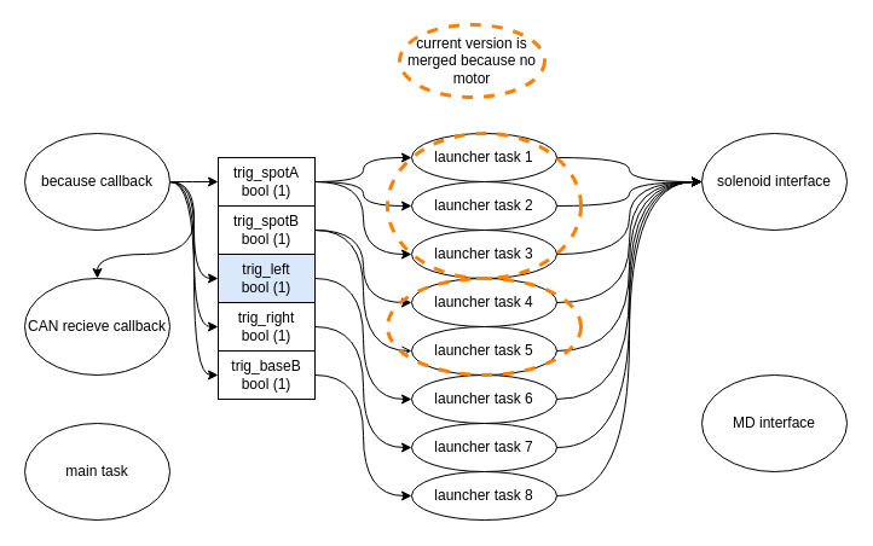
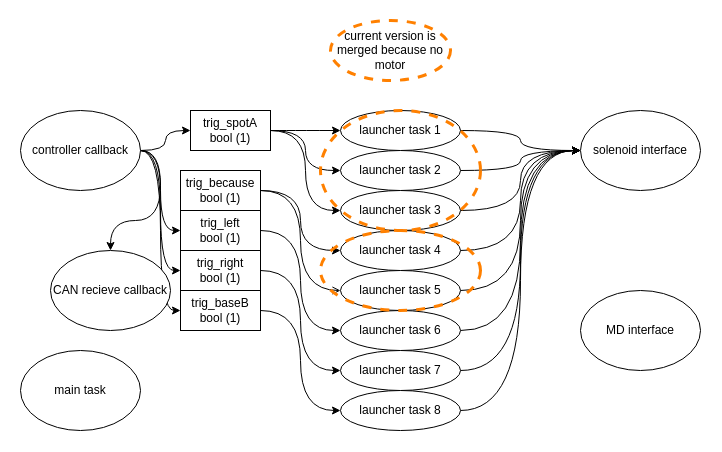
- <mxCell id="8" value="because callback" style="ellipse;whiteSpace=wrap;html=1;" vertex="1" parent="1"><mxGeometry x="20" y="110" width="120" height="80" as="geometry" /></mxCell>
+ <mxCell id="8" value="controller callback" style="ellipse;whiteSpace=wrap;html=1;" vertex="1" parent="1"><mxGeometry x="20" y="110" width="120" height="80" as="geometry" /></mxCell>
- <mxCell id="29" value="trig_spotA&lt;br&gt;bool (1)" style="rounded=0;whiteSpace=wrap;html=1;" vertex="1" parent="1"><mxGeometry x="180" y="130" width="80" height="40" as="geometry" /></mxCell>
+ <mxCell id="29" value="trig_spotA&lt;br&gt;bool (1)" style="rounded=0;whiteSpace=wrap;html=1;" vertex="1" parent="1"><mxGeometry x="190" y="110" width="80" height="40" as="geometry" /></mxCell>
- <mxCell id="32" value="trig_spotB&lt;br&gt;bool (1)" style="rounded=0;whiteSpace=wrap;html=1;" vertex="1" parent="1"><mxGeometry x="180" y="170" width="80" height="40" as="geometry" /></mxCell>
+ <mxCell id="32" value="trig_because&lt;br&gt;bool (1)" style="rounded=0;whiteSpace=wrap;html=1;" vertex="1" parent="1"><mxGeometry x="180" y="170" width="80" height="40" as="geometry" /></mxCell>
- <mxCell id="34" value="trig_left&lt;br&gt;bool (1)" style="rounded=0;whiteSpace=wrap;html=1;fillColor=#dae8fc;" vertex="1" parent="1"><mxGeometry x="180" y="210" width="80" height="40" as="geometry" /></mxCell>
+ <mxCell id="34" value="trig_left&lt;br&gt;bool (1)" style="rounded=0;whiteSpace=wrap;html=1;" vertex="1" parent="1"><mxGeometry x="180" y="210" width="80" height="40" as="geometry" /></mxCell>
- <mxCell id="9" value="CAN recieve callback" style="ellipse;whiteSpace=wrap;html=1;" vertex="1" parent="1"><mxGeometry x="20" y="230" width="120" height="80" as="geometry" /></mxCell>
+ <mxCell id="9" value="CAN recieve callback" style="ellipse;whiteSpace=wrap;html=1;" vertex="1" parent="1"><mxGeometry x="50" y="250" width="120" height="80" as="geometry" /></mxCell>
- <mxCell id="25" value="MD interface" style="ellipse;whiteSpace=wrap;html=1;" vertex="1" parent="1"><mxGeometry x="580" y="310" width="120" height="80" as="geometry" /></mxCell>
+ <mxCell id="25" value="MD interface" style="ellipse;whiteSpace=wrap;html=1;" vertex="1" parent="1"><mxGeometry x="580" y="290" width="120" height="80" as="geometry" /></mxCell>
